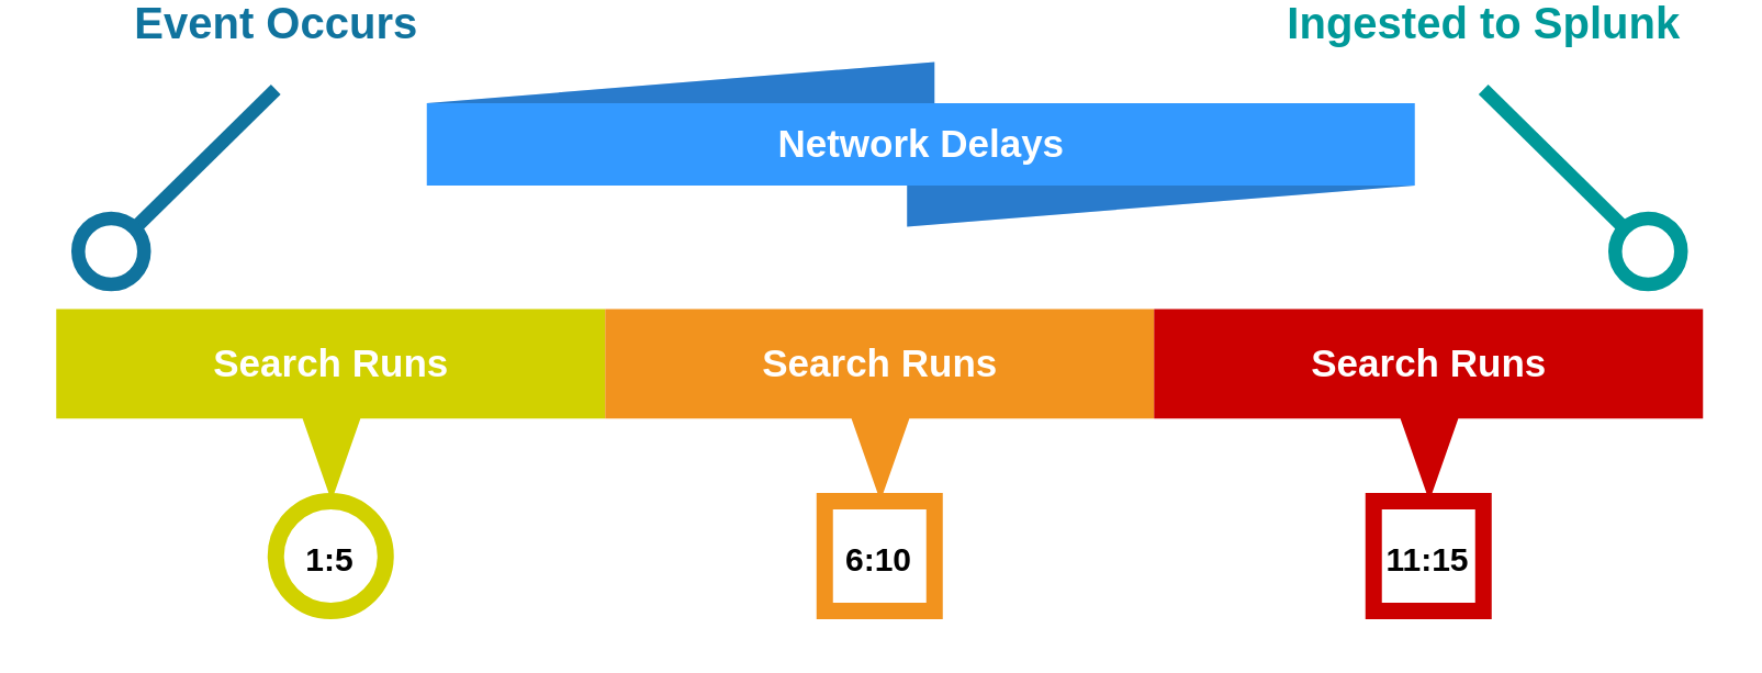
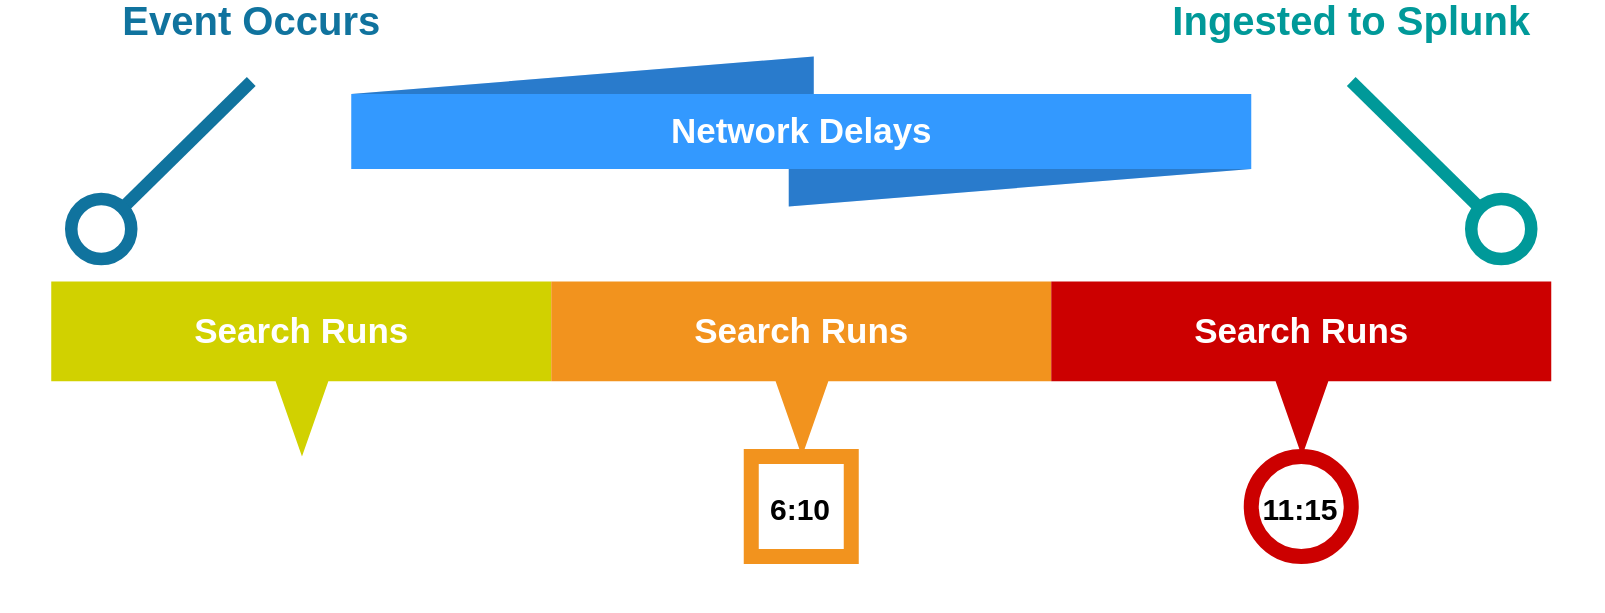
- <mxCell id="10" value="Network Delays" style="html=1;shape=mxgraph.infographic.ribbonRolled;dx=185;dy=15;fillColor=#3399FF;strokeColor=none;align=center;verticalAlign=middle;fontColor=#ffffff;fontSize=14;fontStyle=1;" vertex="1" parent="1"><mxGeometry x="155" y="20" width="360" height="60" as="geometry" /></mxCell>
+ <mxCell id="10" value="Network Delays" style="html=1;shape=mxgraph.infographic.ribbonRolled;dx=185;dy=15;fillColor=#3399FF;strokeColor=none;align=center;verticalAlign=middle;fontColor=#ffffff;fontSize=14;fontStyle=1;" vertex="1" parent="1"><mxGeometry x="140" y="20" width="360" height="60" as="geometry" /></mxCell>
- <mxCell id="3" value="&lt;font style=&quot;font-size: 12px&quot;&gt;1:5&lt;/font&gt;" style="ellipse;whiteSpace=wrap;html=1;aspect=fixed;shadow=0;strokeColor=#D1D100;strokeWidth=6;fontSize=16;align=center;fontStyle=1" vertex="1" parent="1"><mxGeometry x="100" y="180" width="40" height="40" as="geometry" /></mxCell>
- <mxCell id="7" value="&lt;font style=&quot;font-size: 12px&quot;&gt;11:15&lt;/font&gt;" style="whiteSpace=wrap;html=1;aspect=fixed;shadow=0;strokeColor=#CC0000;strokeWidth=6;fontSize=16;align=center;fontStyle=1;rounded=0;" vertex="1" parent="1"><mxGeometry x="500" y="180" width="40" height="40" as="geometry" /></mxCell>
+ <mxCell id="7" value="&lt;font style=&quot;font-size: 12px&quot;&gt;11:15&lt;/font&gt;" style="ellipse;whiteSpace=wrap;html=1;aspect=fixed;shadow=0;strokeColor=#CC0000;strokeWidth=6;fontSize=16;align=center;fontStyle=1" vertex="1" parent="1"><mxGeometry x="500" y="180" width="40" height="40" as="geometry" /></mxCell>
